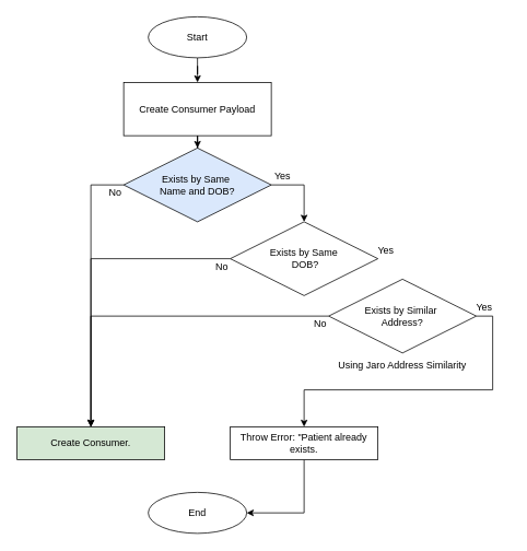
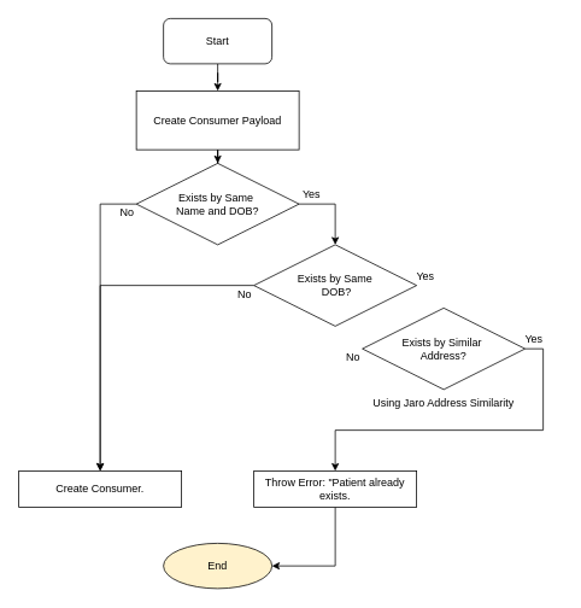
- <mxCell id="3" value="&lt;font&gt;Start&lt;/font&gt;" style="ellipse;whiteSpace=wrap;html=1;fontSize=12;" vertex="1" parent="1"><mxGeometry x="180" y="20" width="120" height="50" as="geometry" /></mxCell>
+ <mxCell id="3" value="&lt;font&gt;Start&lt;/font&gt;" style="whiteSpace=wrap;html=1;fontSize=12;rounded=1;" vertex="1" parent="1"><mxGeometry x="180" y="20" width="120" height="50" as="geometry" /></mxCell>
- <mxCell id="11" value="Exists by Same&amp;nbsp;&lt;div&gt;Name and DOB?&lt;/div&gt;" style="rhombus;whiteSpace=wrap;html=1;fillColor=#dae8fc;" vertex="1" parent="1"><mxGeometry x="150" y="180" width="180" height="90" as="geometry" /></mxCell>
+ <mxCell id="11" value="Exists by Same&amp;nbsp;&lt;div&gt;Name and DOB?&lt;/div&gt;" style="rhombus;whiteSpace=wrap;html=1;" vertex="1" parent="1"><mxGeometry x="150" y="180" width="180" height="90" as="geometry" /></mxCell>
- <mxCell id="18" style="edgeStyle=orthogonalEdgeStyle;rounded=0;orthogonalLoop=1;jettySize=auto;html=1;exitX=0;exitY=0.5;exitDx=0;exitDy=0;entryX=0.5;entryY=0;entryDx=0;entryDy=0;" edge="1" parent="1" source="20" target="12"><mxGeometry relative="1" as="geometry" /></mxCell>
- <mxCell id="12" value="Create Consumer." style="rounded=0;whiteSpace=wrap;html=1;fillColor=#d5e8d4;" vertex="1" parent="1"><mxGeometry x="20" y="520" width="180" height="40" as="geometry" /></mxCell>
+ <mxCell id="12" value="Create Consumer." style="rounded=0;whiteSpace=wrap;html=1;" vertex="1" parent="1"><mxGeometry x="20" y="520" width="180" height="40" as="geometry" /></mxCell>
- <mxCell id="4" value="&lt;font&gt;End&lt;/font&gt;" style="ellipse;whiteSpace=wrap;html=1;fontSize=12;" vertex="1" parent="1"><mxGeometry x="180" y="600" width="120" height="50" as="geometry" /></mxCell>
+ <mxCell id="4" value="&lt;font&gt;End&lt;/font&gt;" style="ellipse;whiteSpace=wrap;html=1;fontSize=12;fillColor=#fff2cc;" vertex="1" parent="1"><mxGeometry x="180" y="600" width="120" height="50" as="geometry" /></mxCell>
